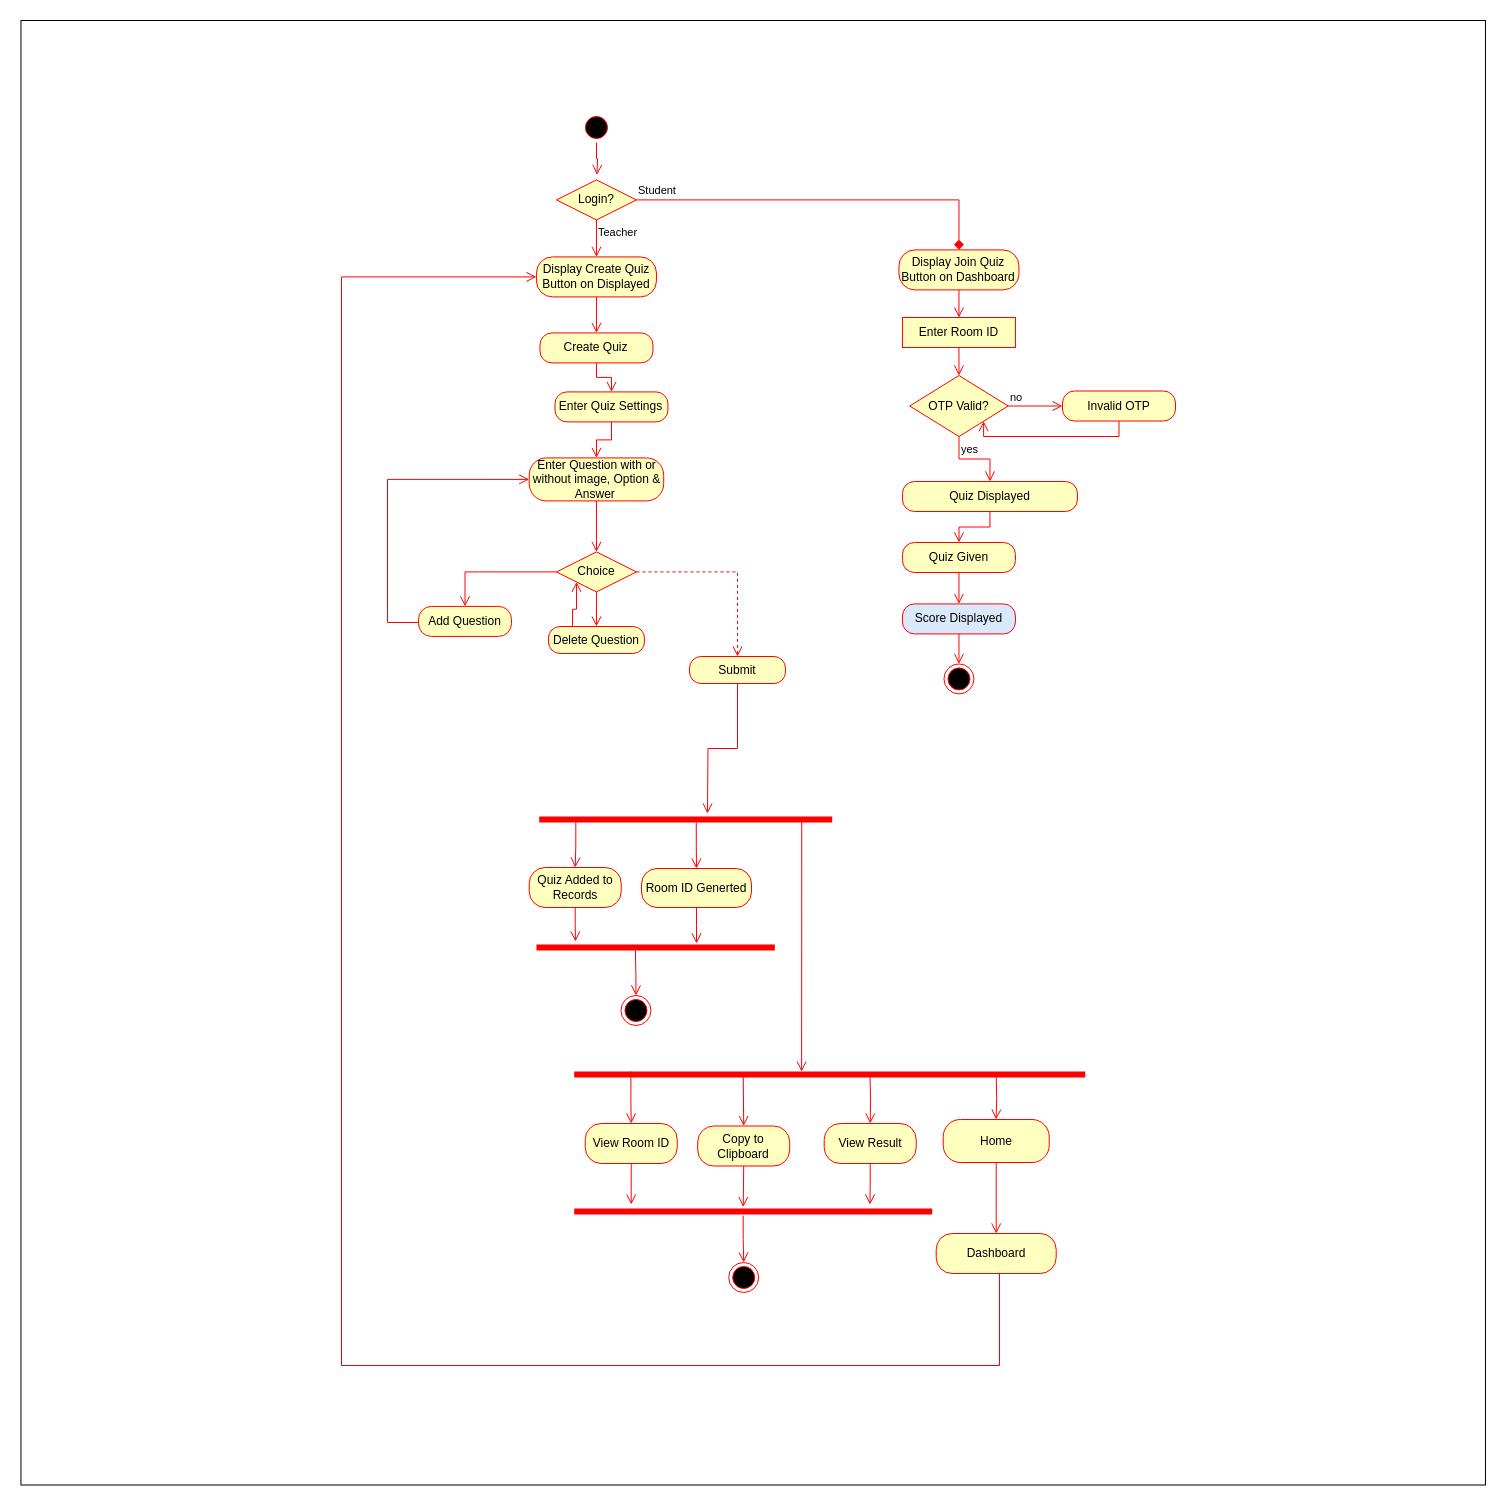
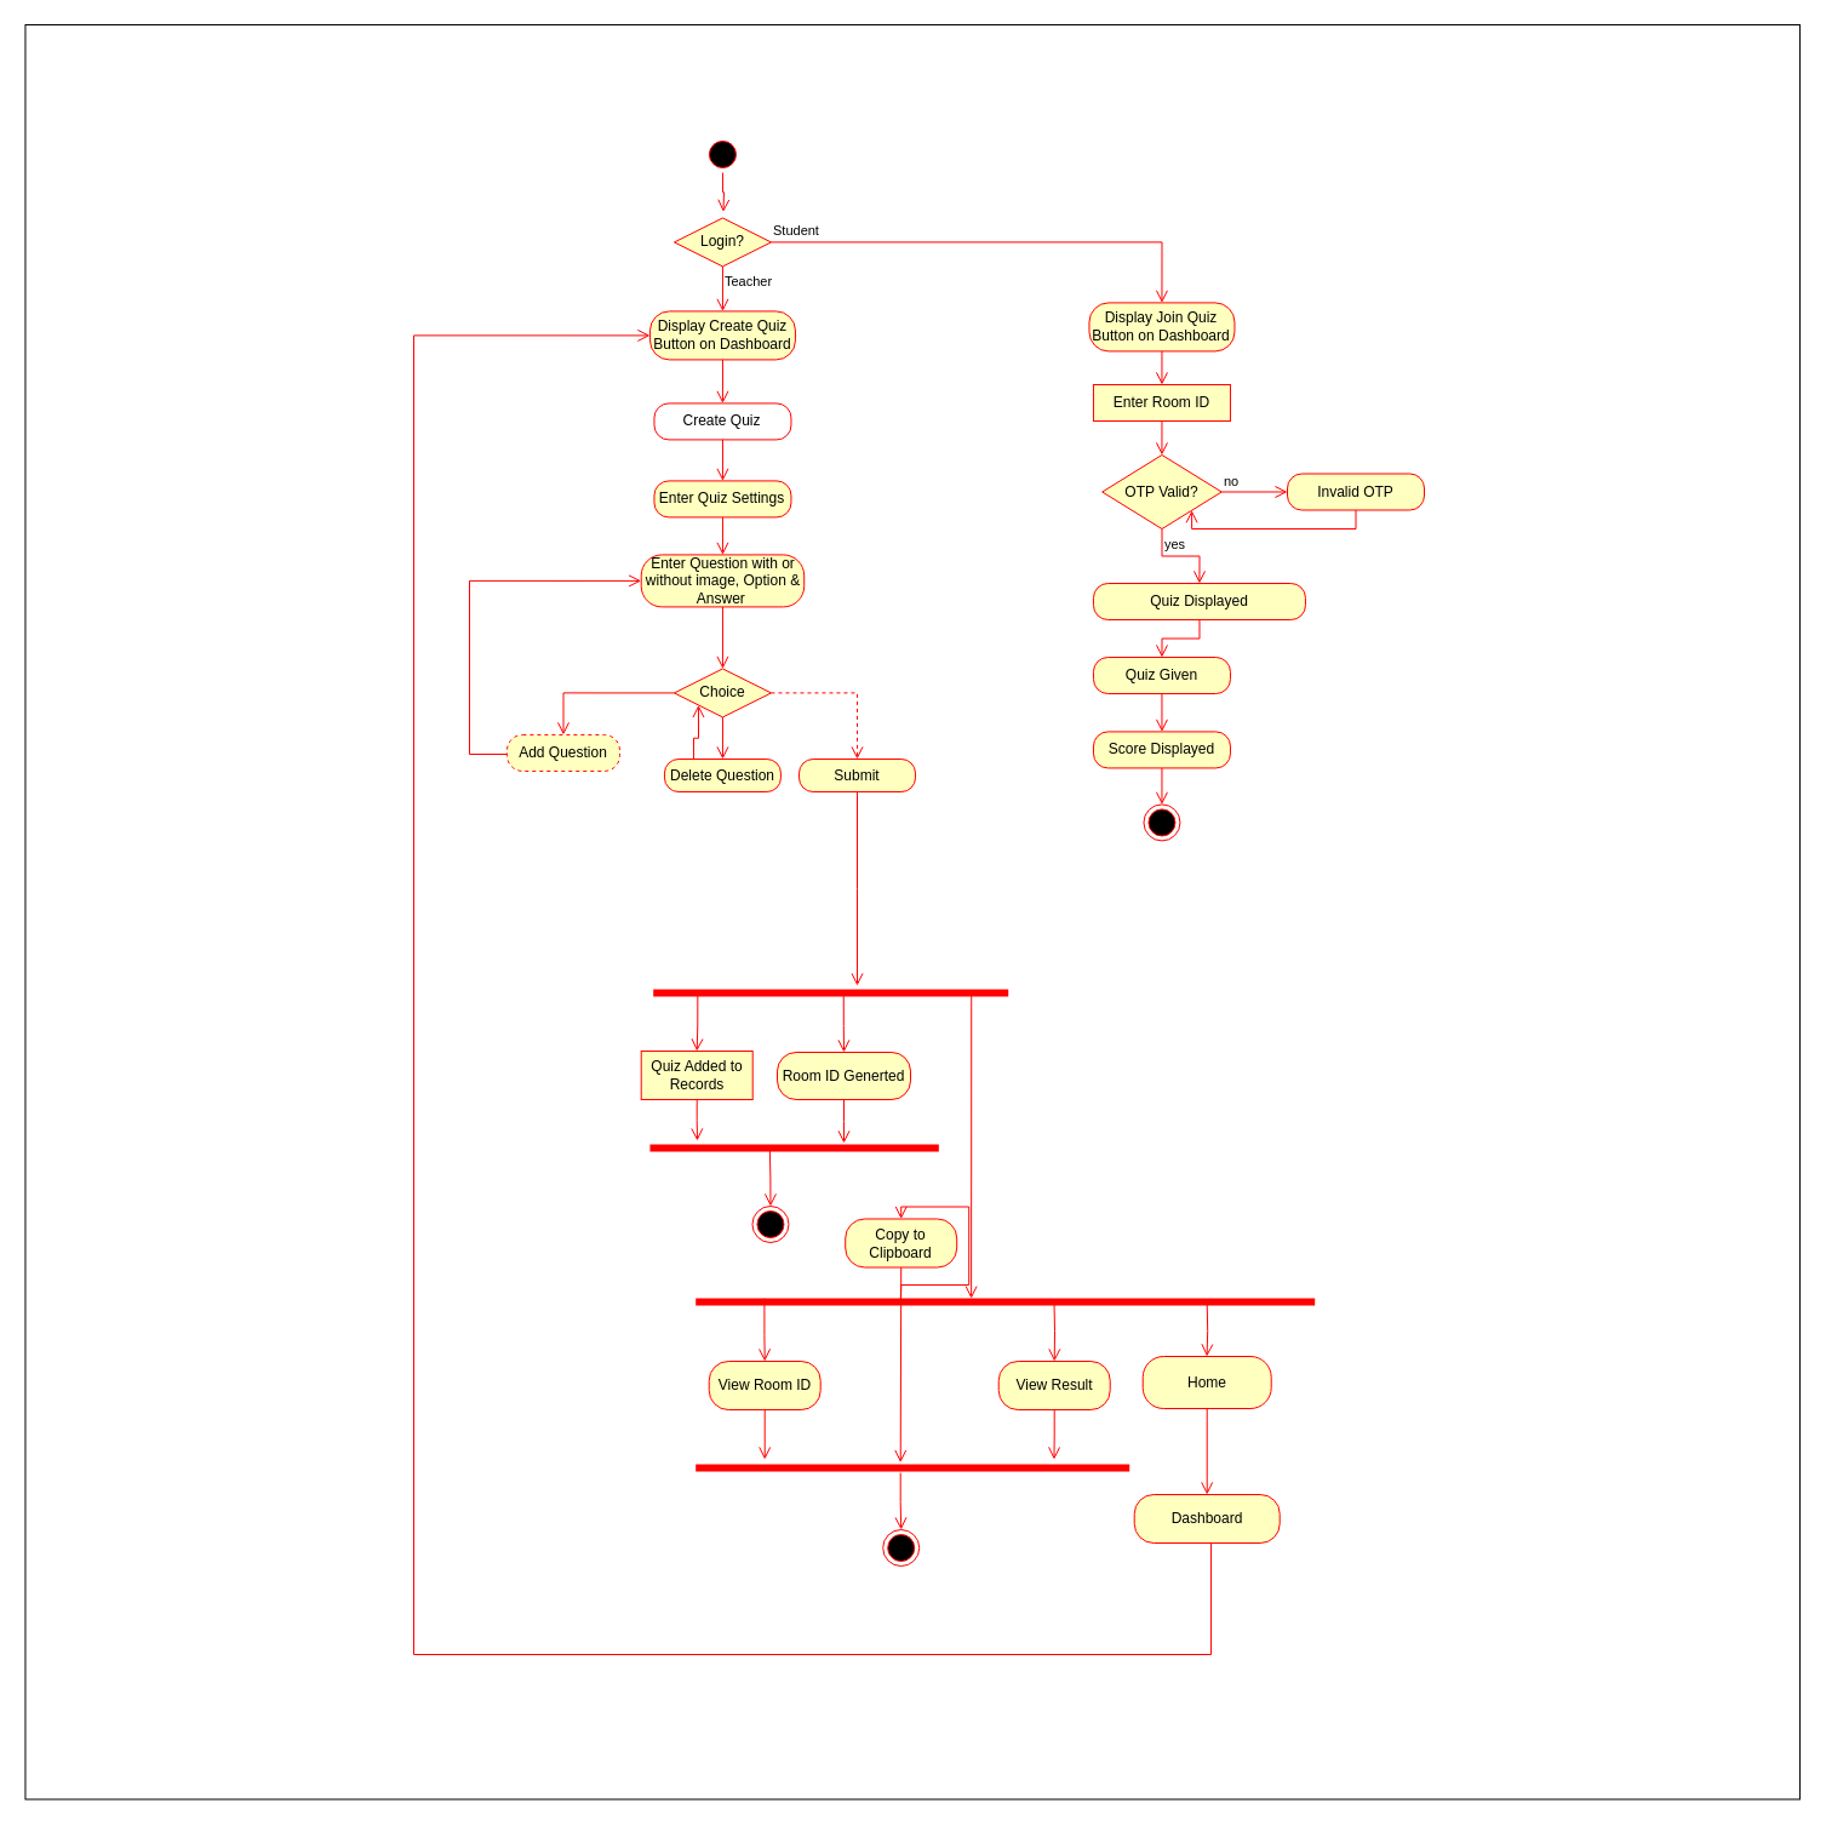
- <mxCell id="49" value="Student" style="edgeStyle=orthogonalEdgeStyle;html=1;align=left;verticalAlign=bottom;endArrow=diamond;endSize=8;strokeColor=#ff0000;rounded=0;entryX=0.5;entryY=0;entryDx=0;entryDy=0;" parent="1" source="48" target="52" edge="1"><mxGeometry x="-1" relative="1" as="geometry"><mxPoint x="1176.46" y="199.42" as="targetPoint" /></mxGeometry></mxCell>
+ <mxCell id="49" value="Student" style="edgeStyle=orthogonalEdgeStyle;html=1;align=left;verticalAlign=bottom;endArrow=open;endSize=8;strokeColor=#ff0000;rounded=0;entryX=0.5;entryY=0;entryDx=0;entryDy=0;" parent="1" source="48" target="52" edge="1"><mxGeometry x="-1" relative="1" as="geometry"><mxPoint x="1176.46" y="199.42" as="targetPoint" /></mxGeometry></mxCell>
- <mxCell id="19" value="Display Create Quiz Button on Displayed" style="rounded=1;whiteSpace=wrap;html=1;arcSize=40;fontColor=#000000;fillColor=#ffffc0;strokeColor=#ff0000;" parent="1" vertex="1"><mxGeometry x="535.96" y="256.42" width="120" height="40" as="geometry" /></mxCell>
+ <mxCell id="19" value="Display Create Quiz Button on Dashboard" style="rounded=1;whiteSpace=wrap;html=1;arcSize=40;fontColor=#000000;fillColor=#ffffc0;strokeColor=#ff0000;" parent="1" vertex="1"><mxGeometry x="535.96" y="256.42" width="120" height="40" as="geometry" /></mxCell>
- <mxCell id="20" value="Create Quiz" style="rounded=1;whiteSpace=wrap;html=1;arcSize=40;fontColor=#000000;fillColor=#ffffc0;strokeColor=#ff0000;" parent="1" vertex="1"><mxGeometry x="539.46" y="332.42" width="113" height="30" as="geometry" /></mxCell>
+ <mxCell id="20" value="Create Quiz" style="rounded=1;whiteSpace=wrap;html=1;arcSize=40;fontColor=#000000;fillColor=#ffffff;strokeColor=#ff0000;" parent="1" vertex="1"><mxGeometry x="539.46" y="332.42" width="113" height="30" as="geometry" /></mxCell>
- <mxCell id="21" value="Enter Quiz Settings" style="rounded=1;whiteSpace=wrap;html=1;arcSize=40;fontColor=#000000;fillColor=#ffffc0;strokeColor=#ff0000;" parent="1" vertex="1"><mxGeometry x="554.46" y="391.42" width="113" height="30" as="geometry" /></mxCell>
+ <mxCell id="21" value="Enter Quiz Settings" style="rounded=1;whiteSpace=wrap;html=1;arcSize=40;fontColor=#000000;fillColor=#ffffc0;strokeColor=#ff0000;" parent="1" vertex="1"><mxGeometry x="539.46" y="396.42" width="113" height="30" as="geometry" /></mxCell>
- <mxCell id="59" value="Score Displayed" style="rounded=1;whiteSpace=wrap;html=1;arcSize=40;fontColor=#000000;fillColor=#dae8fc;strokeColor=#ff0000;" parent="1" vertex="1"><mxGeometry x="901.96" y="603.42" width="113" height="30" as="geometry" /></mxCell>
+ <mxCell id="59" value="Score Displayed" style="rounded=1;whiteSpace=wrap;html=1;arcSize=40;fontColor=#000000;fillColor=#ffffc0;strokeColor=#ff0000;" parent="1" vertex="1"><mxGeometry x="901.96" y="603.42" width="113" height="30" as="geometry" /></mxCell>
- <mxCell id="11" value="Add Question" style="rounded=1;whiteSpace=wrap;html=1;arcSize=43;fontColor=#000000;fillColor=#ffffc0;strokeColor=#ff0000;" parent="1" vertex="1"><mxGeometry x="418" y="605.92" width="93" height="30" as="geometry" /></mxCell>
+ <mxCell id="11" value="Add Question" style="rounded=1;whiteSpace=wrap;html=1;arcSize=43;fontColor=#000000;fillColor=#ffffc0;strokeColor=#ff0000;dashed=1;" parent="1" vertex="1"><mxGeometry x="418" y="605.92" width="93" height="30" as="geometry" /></mxCell>
- <mxCell id="17" value="Submit" style="rounded=1;whiteSpace=wrap;html=1;arcSize=43;fontColor=#000000;fillColor=#ffffc0;strokeColor=#ff0000;" parent="1" vertex="1"><mxGeometry x="689" y="656" width="96" height="27" as="geometry" /></mxCell>
+ <mxCell id="17" value="Submit" style="rounded=1;whiteSpace=wrap;html=1;arcSize=43;fontColor=#000000;fillColor=#ffffc0;strokeColor=#ff0000;" parent="1" vertex="1"><mxGeometry x="659" y="626" width="96" height="27" as="geometry" /></mxCell>
- <mxCell id="4" value="Quiz Added to Records" style="rounded=1;whiteSpace=wrap;html=1;arcSize=40;fontColor=#000000;fillColor=#ffffc0;strokeColor=#ff0000;" parent="1" vertex="1"><mxGeometry x="528.71" y="867" width="92" height="40" as="geometry" /></mxCell>
+ <mxCell id="4" value="Quiz Added to Records" style="whiteSpace=wrap;html=1;arcSize=40;fontColor=#000000;fillColor=#ffffc0;strokeColor=#ff0000;rounded=0;" parent="1" vertex="1"><mxGeometry x="528.71" y="867" width="92" height="40" as="geometry" /></mxCell>
- <mxCell id="24" value="Copy to Clipboard" style="rounded=1;whiteSpace=wrap;html=1;arcSize=40;fontColor=#000000;fillColor=#ffffc0;strokeColor=#ff0000;" parent="1" vertex="1"><mxGeometry x="697.21" y="1125.5" width="92" height="40" as="geometry" /></mxCell>
+ <mxCell id="24" value="Copy to Clipboard" style="rounded=1;whiteSpace=wrap;html=1;arcSize=40;fontColor=#000000;fillColor=#ffffc0;strokeColor=#ff0000;" parent="1" vertex="1"><mxGeometry x="697.21" y="1005.5" width="92" height="40" as="geometry" /></mxCell>
